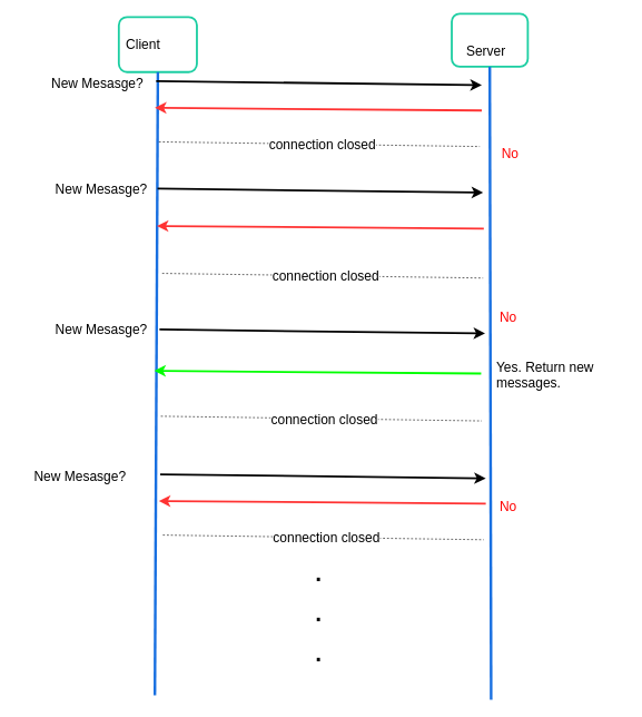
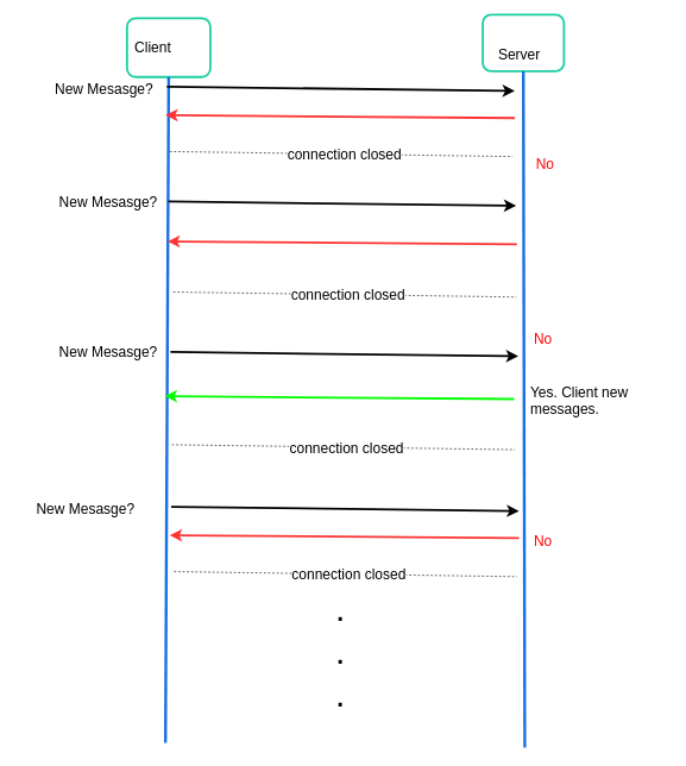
- <mxCell id="22" value="&lt;font style=&quot;font-size: 20px;&quot;&gt;Yes. Return new messages.&lt;/font&gt;" style="text;html=1;align=left;verticalAlign=middle;whiteSpace=wrap;rounded=0;fontSize=16;" vertex="1" parent="1"><mxGeometry x="741" y="541" width="198" height="39" as="geometry" /></mxCell>
+ <mxCell id="22" value="&lt;font style=&quot;font-size: 20px;&quot;&gt;Yes. Client new messages.&lt;/font&gt;" style="text;html=1;align=left;verticalAlign=middle;whiteSpace=wrap;rounded=0;fontSize=16;" vertex="1" parent="1"><mxGeometry x="741" y="541" width="198" height="39" as="geometry" /></mxCell>
